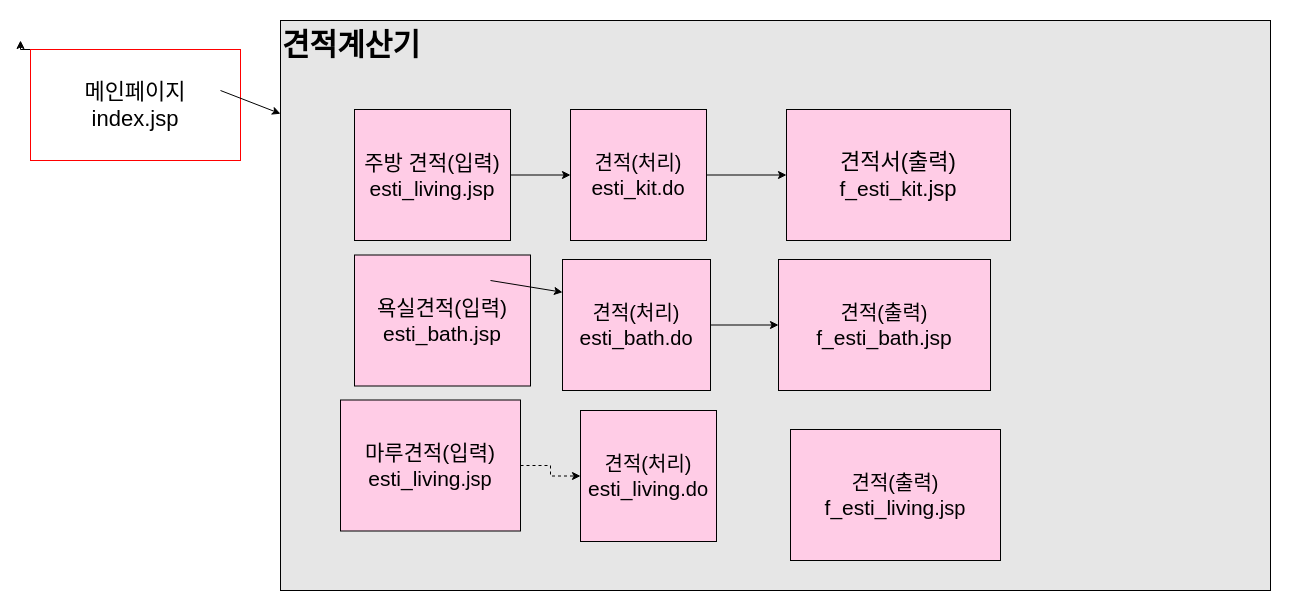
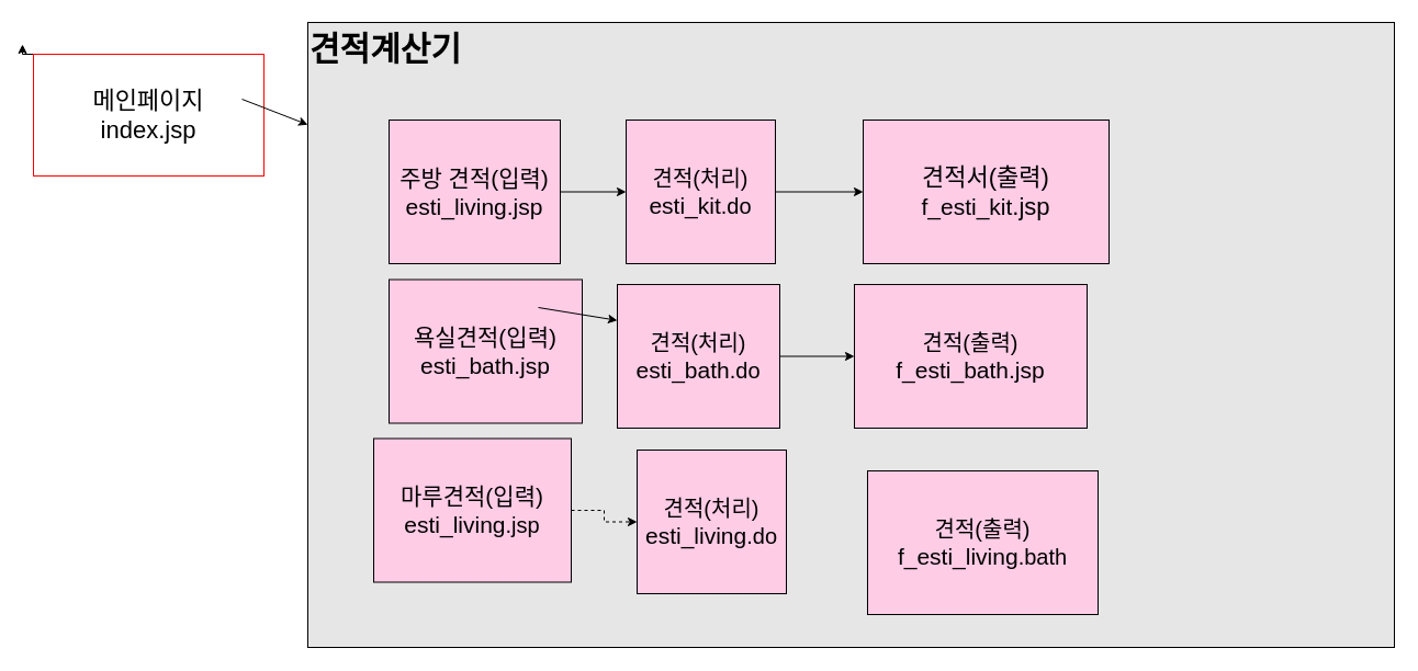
- <mxCell id="18" value="견적(출력)&lt;br style=&quot;font-size: 20px&quot;&gt;&lt;span style=&quot;font-size: 21px&quot;&gt;f_esti_living&lt;/span&gt;.jsp" style="rounded=0;whiteSpace=wrap;html=1;fillColor=#FFCCE6;fontSize=20;" vertex="1" parent="1"><mxGeometry x="790" y="429" width="210" height="131" as="geometry" /></mxCell>
+ <mxCell id="18" value="견적(출력)&lt;br style=&quot;font-size: 20px&quot;&gt;&lt;span style=&quot;font-size: 21px&quot;&gt;f_esti_living&lt;/span&gt;.bath" style="rounded=0;whiteSpace=wrap;html=1;fillColor=#FFCCE6;fontSize=20;" vertex="1" parent="1"><mxGeometry x="790" y="429" width="210" height="131" as="geometry" /></mxCell>
